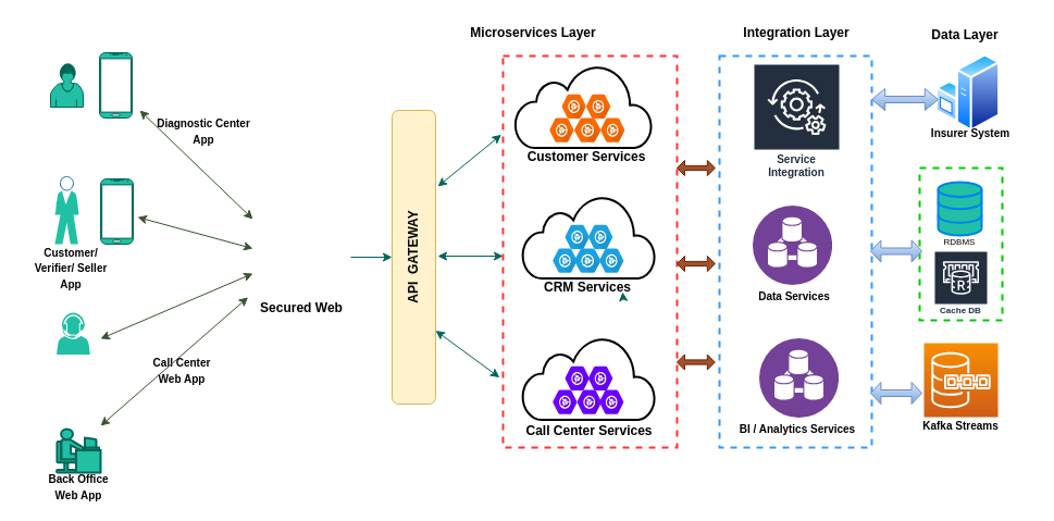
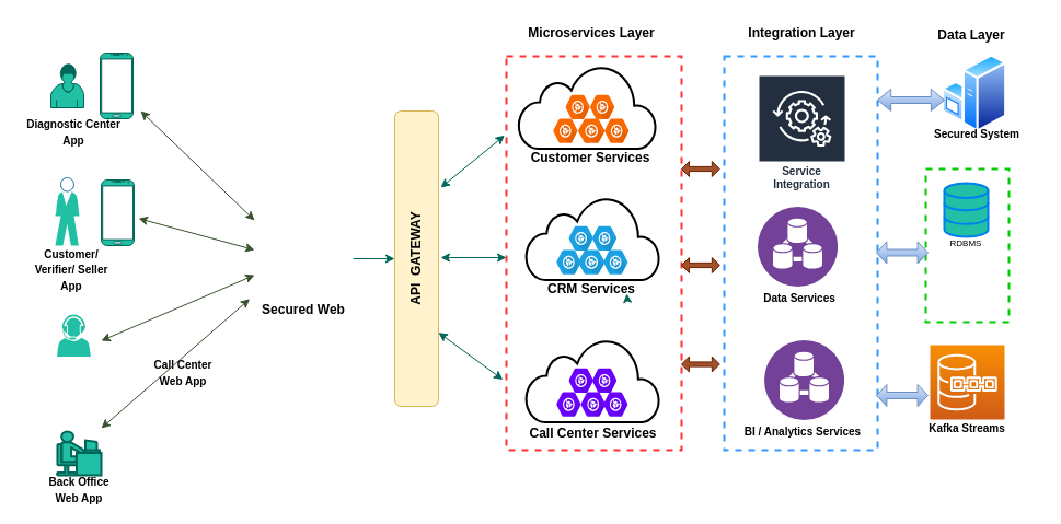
- <mxCell id="35" value="&lt;b&gt;Microservices Layer&lt;/b&gt;" style="text;html=1;align=center;verticalAlign=middle;whiteSpace=wrap;rounded=0;sketch=0;" parent="1" vertex="1"><mxGeometry x="425" y="20" width="130" height="20" as="geometry" /></mxCell>
+ <mxCell id="35" value="&lt;b&gt;Microservices Layer&lt;/b&gt;" style="text;html=1;align=center;verticalAlign=middle;whiteSpace=wrap;rounded=0;sketch=0;" parent="1" vertex="1"><mxGeometry x="475" y="20" width="130" height="20" as="geometry" /></mxCell>
- <mxCell id="51" value="Service Integration&lt;br&gt;" style="outlineConnect=0;fontColor=#232F3E;gradientColor=none;strokeColor=#ffffff;fillColor=#232F3E;dashed=0;verticalLabelPosition=middle;verticalAlign=bottom;align=center;html=1;whiteSpace=wrap;fontSize=10;fontStyle=1;spacing=3;shape=mxgraph.aws4.productIcon;prIcon=mxgraph.aws4.managed_services;rounded=0;sketch=0;" parent="1" vertex="1"><mxGeometry x="692" y="58" width="80" height="110" as="geometry" /></mxCell>
+ <mxCell id="51" value="Service Integration&lt;br&gt;" style="outlineConnect=0;fontColor=#232F3E;gradientColor=none;strokeColor=#ffffff;fillColor=#232F3E;dashed=0;verticalLabelPosition=middle;verticalAlign=bottom;align=center;html=1;whiteSpace=wrap;fontSize=10;fontStyle=1;spacing=3;shape=mxgraph.aws4.productIcon;prIcon=mxgraph.aws4.managed_services;rounded=0;sketch=0;" parent="1" vertex="1"><mxGeometry x="692" y="68" width="80" height="110" as="geometry" /></mxCell>
- <mxCell id="39" value="&lt;b style=&quot;font-size: x-small&quot;&gt;Diagnostic Center App&lt;/b&gt;" style="text;html=1;align=center;verticalAlign=middle;whiteSpace=wrap;rounded=0;sketch=0;" parent="1" vertex="1"><mxGeometry x="142" y="108" width="90" height="24" as="geometry" /></mxCell>
+ <mxCell id="39" value="&lt;b style=&quot;font-size: x-small&quot;&gt;Diagnostic Center App&lt;/b&gt;" style="text;html=1;align=center;verticalAlign=middle;whiteSpace=wrap;rounded=0;sketch=0;" parent="1" vertex="1"><mxGeometry x="22" y="108" width="90" height="24" as="geometry" /></mxCell>
- <mxCell id="66" value="&lt;b&gt;&lt;font style=&quot;font-size: 10px&quot;&gt;Insurer System&lt;/font&gt;&lt;/b&gt;" style="text;html=1;align=center;verticalAlign=middle;whiteSpace=wrap;rounded=0;sketch=0;" vertex="1" parent="1"><mxGeometry x="852" y="112" width="80" height="20" as="geometry" /></mxCell>
+ <mxCell id="66" value="&lt;b&gt;&lt;font style=&quot;font-size: 10px&quot;&gt;Secured System&lt;/font&gt;&lt;/b&gt;" style="text;html=1;align=center;verticalAlign=middle;whiteSpace=wrap;rounded=0;sketch=0;" vertex="1" parent="1"><mxGeometry x="852" y="112" width="80" height="20" as="geometry" /></mxCell>
- <mxCell id="59" value="&lt;font style=&quot;font-size: 8px&quot;&gt;Cache DB&lt;/font&gt;" style="outlineConnect=0;fontColor=#232F3E;gradientColor=none;strokeColor=#ffffff;fillColor=#232F3E;dashed=0;verticalLabelPosition=middle;verticalAlign=bottom;align=center;html=1;whiteSpace=wrap;fontSize=10;fontStyle=1;spacing=3;shape=mxgraph.aws4.productIcon;prIcon=mxgraph.aws4.elasticache_for_redis;rounded=0;sketch=0;" vertex="1" parent="58"><mxGeometry y="63" width="50" height="64" as="geometry" /></mxCell>
